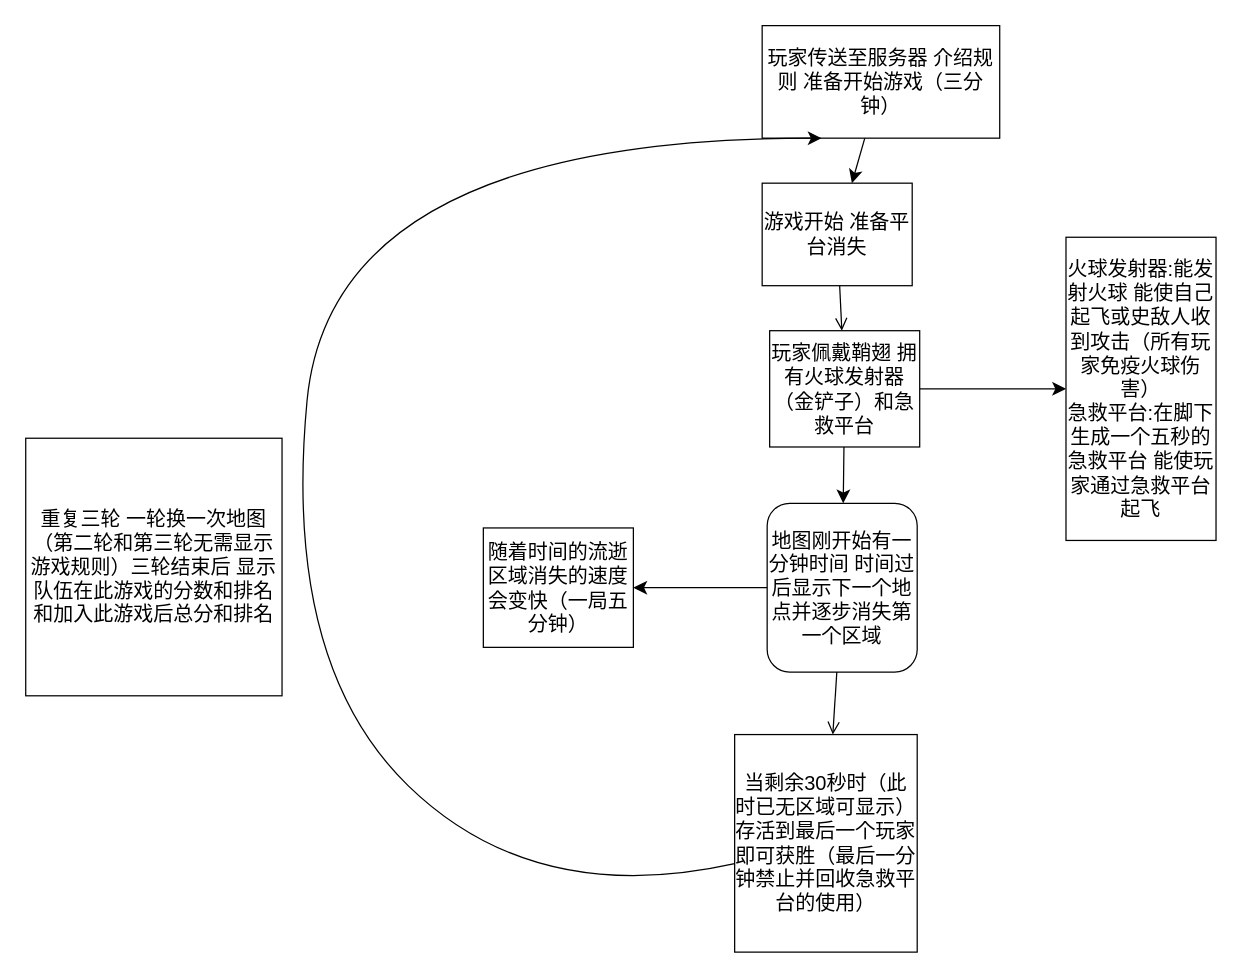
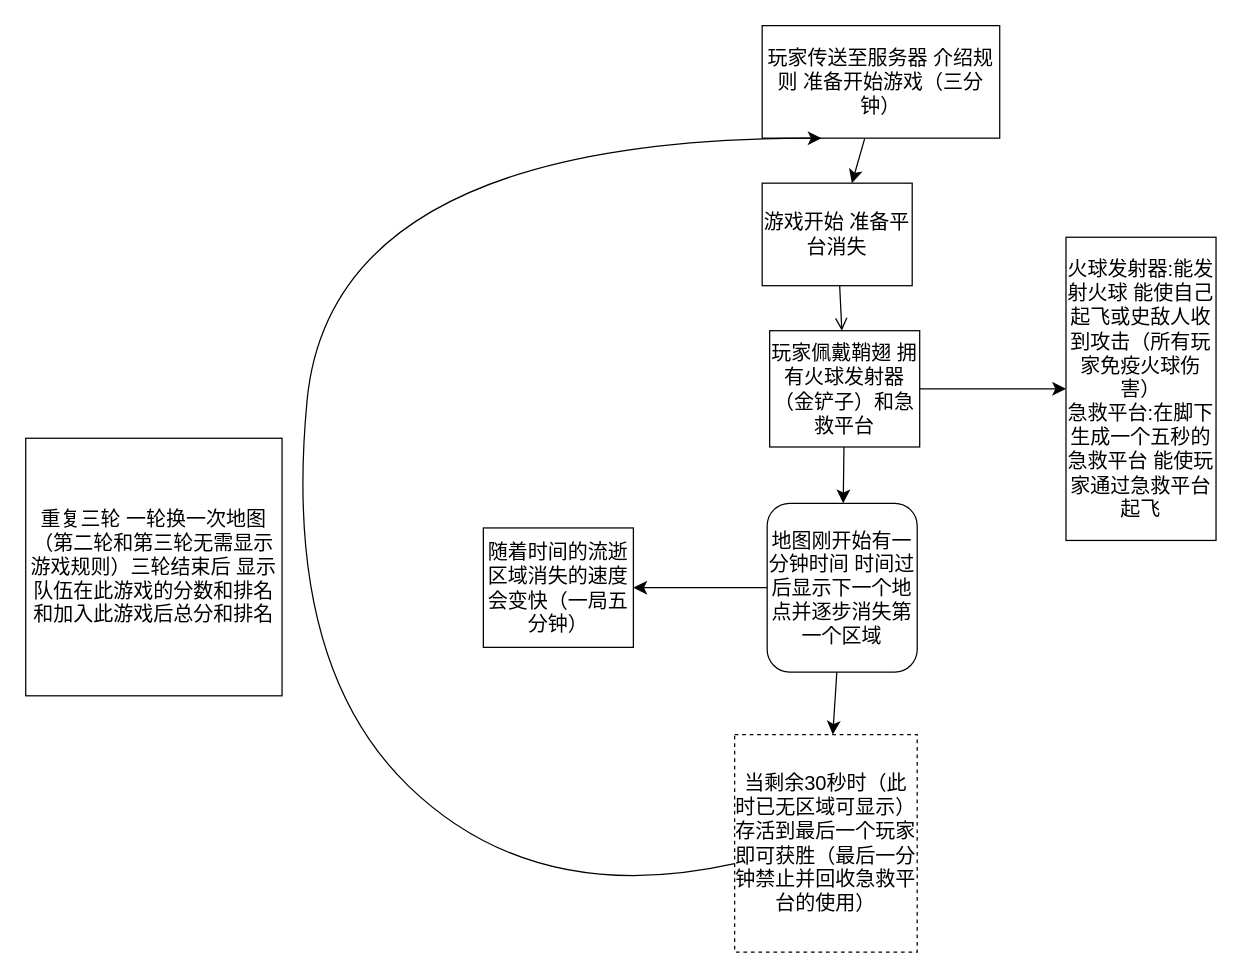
- <mxCell id="2" value="" style="edgeStyle=none;curved=1;rounded=0;orthogonalLoop=1;jettySize=auto;html=1;fontSize=12;startSize=8;endSize=8;endArrow=open;" edge="1" parent="1" source="3" target="15"><mxGeometry relative="1" as="geometry" /></mxCell>
+ <mxCell id="2" value="" style="edgeStyle=none;curved=1;rounded=0;orthogonalLoop=1;jettySize=auto;html=1;fontSize=12;startSize=8;endSize=8;" edge="1" parent="1" source="3" target="15"><mxGeometry relative="1" as="geometry" /></mxCell>
- <mxCell id="15" value="当剩余30秒时（此时已无区域可显示）存活到最后一个玩家即可获胜（最后一分钟禁止并回收急救平台的使用）" style="whiteSpace=wrap;html=1;fontSize=16;" vertex="1" parent="1"><mxGeometry x="587" y="587" width="146" height="174" as="geometry" /></mxCell>
+ <mxCell id="15" value="当剩余30秒时（此时已无区域可显示）存活到最后一个玩家即可获胜（最后一分钟禁止并回收急救平台的使用）" style="whiteSpace=wrap;html=1;fontSize=16;dashed=1;" vertex="1" parent="1"><mxGeometry x="587" y="587" width="146" height="174" as="geometry" /></mxCell>
